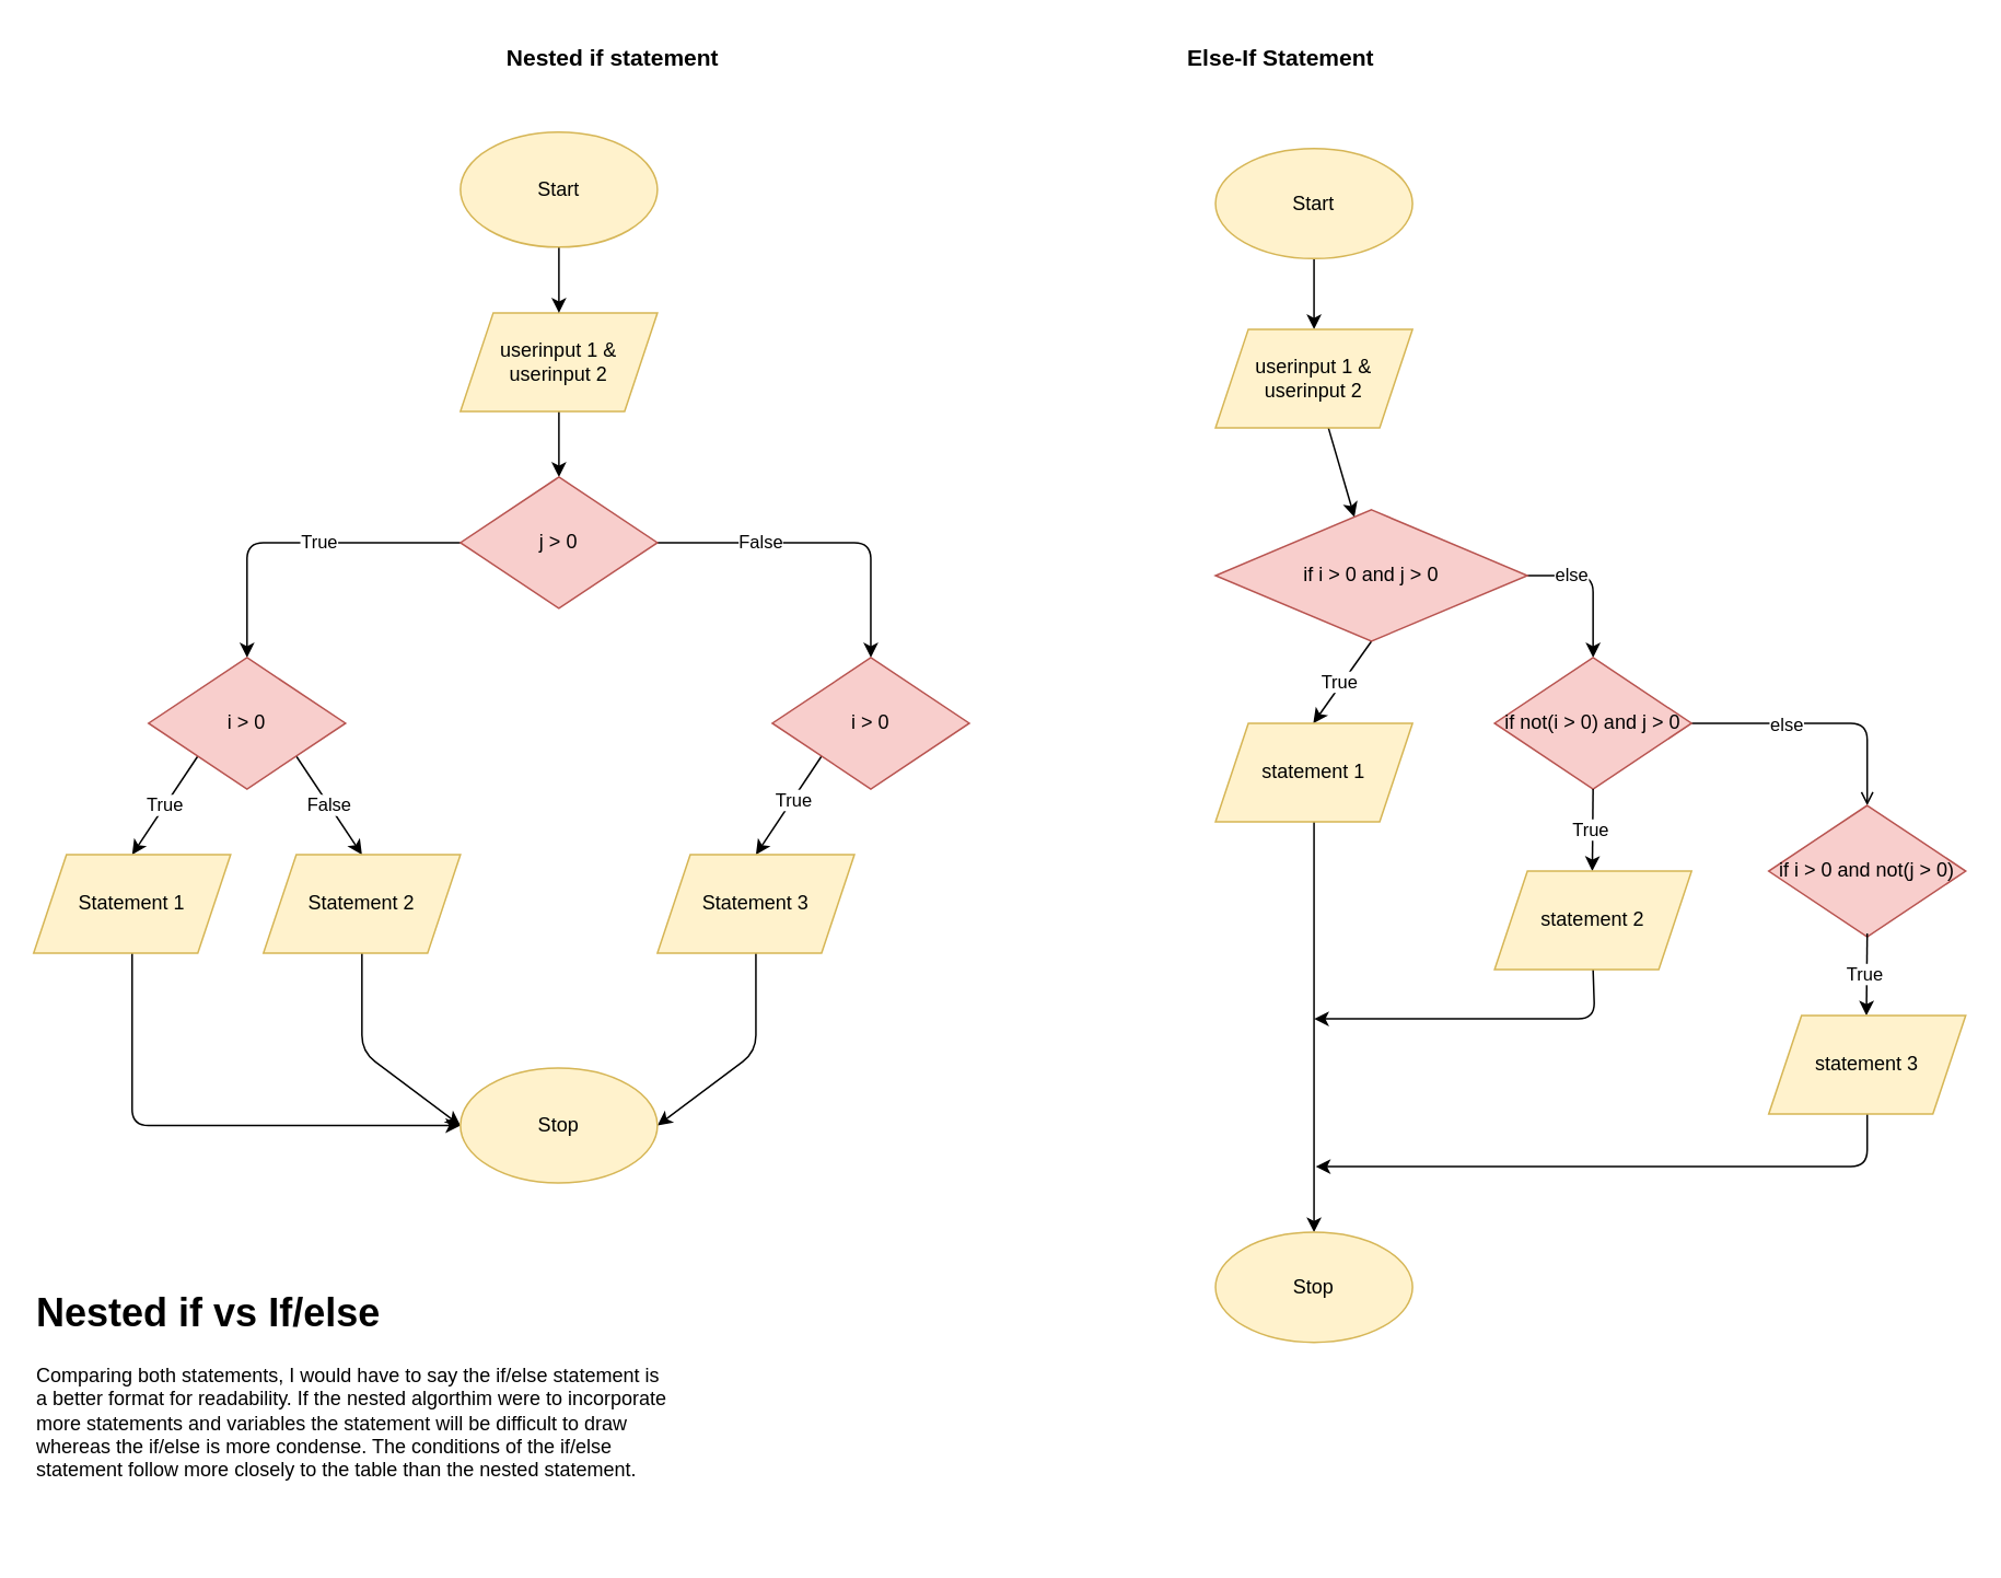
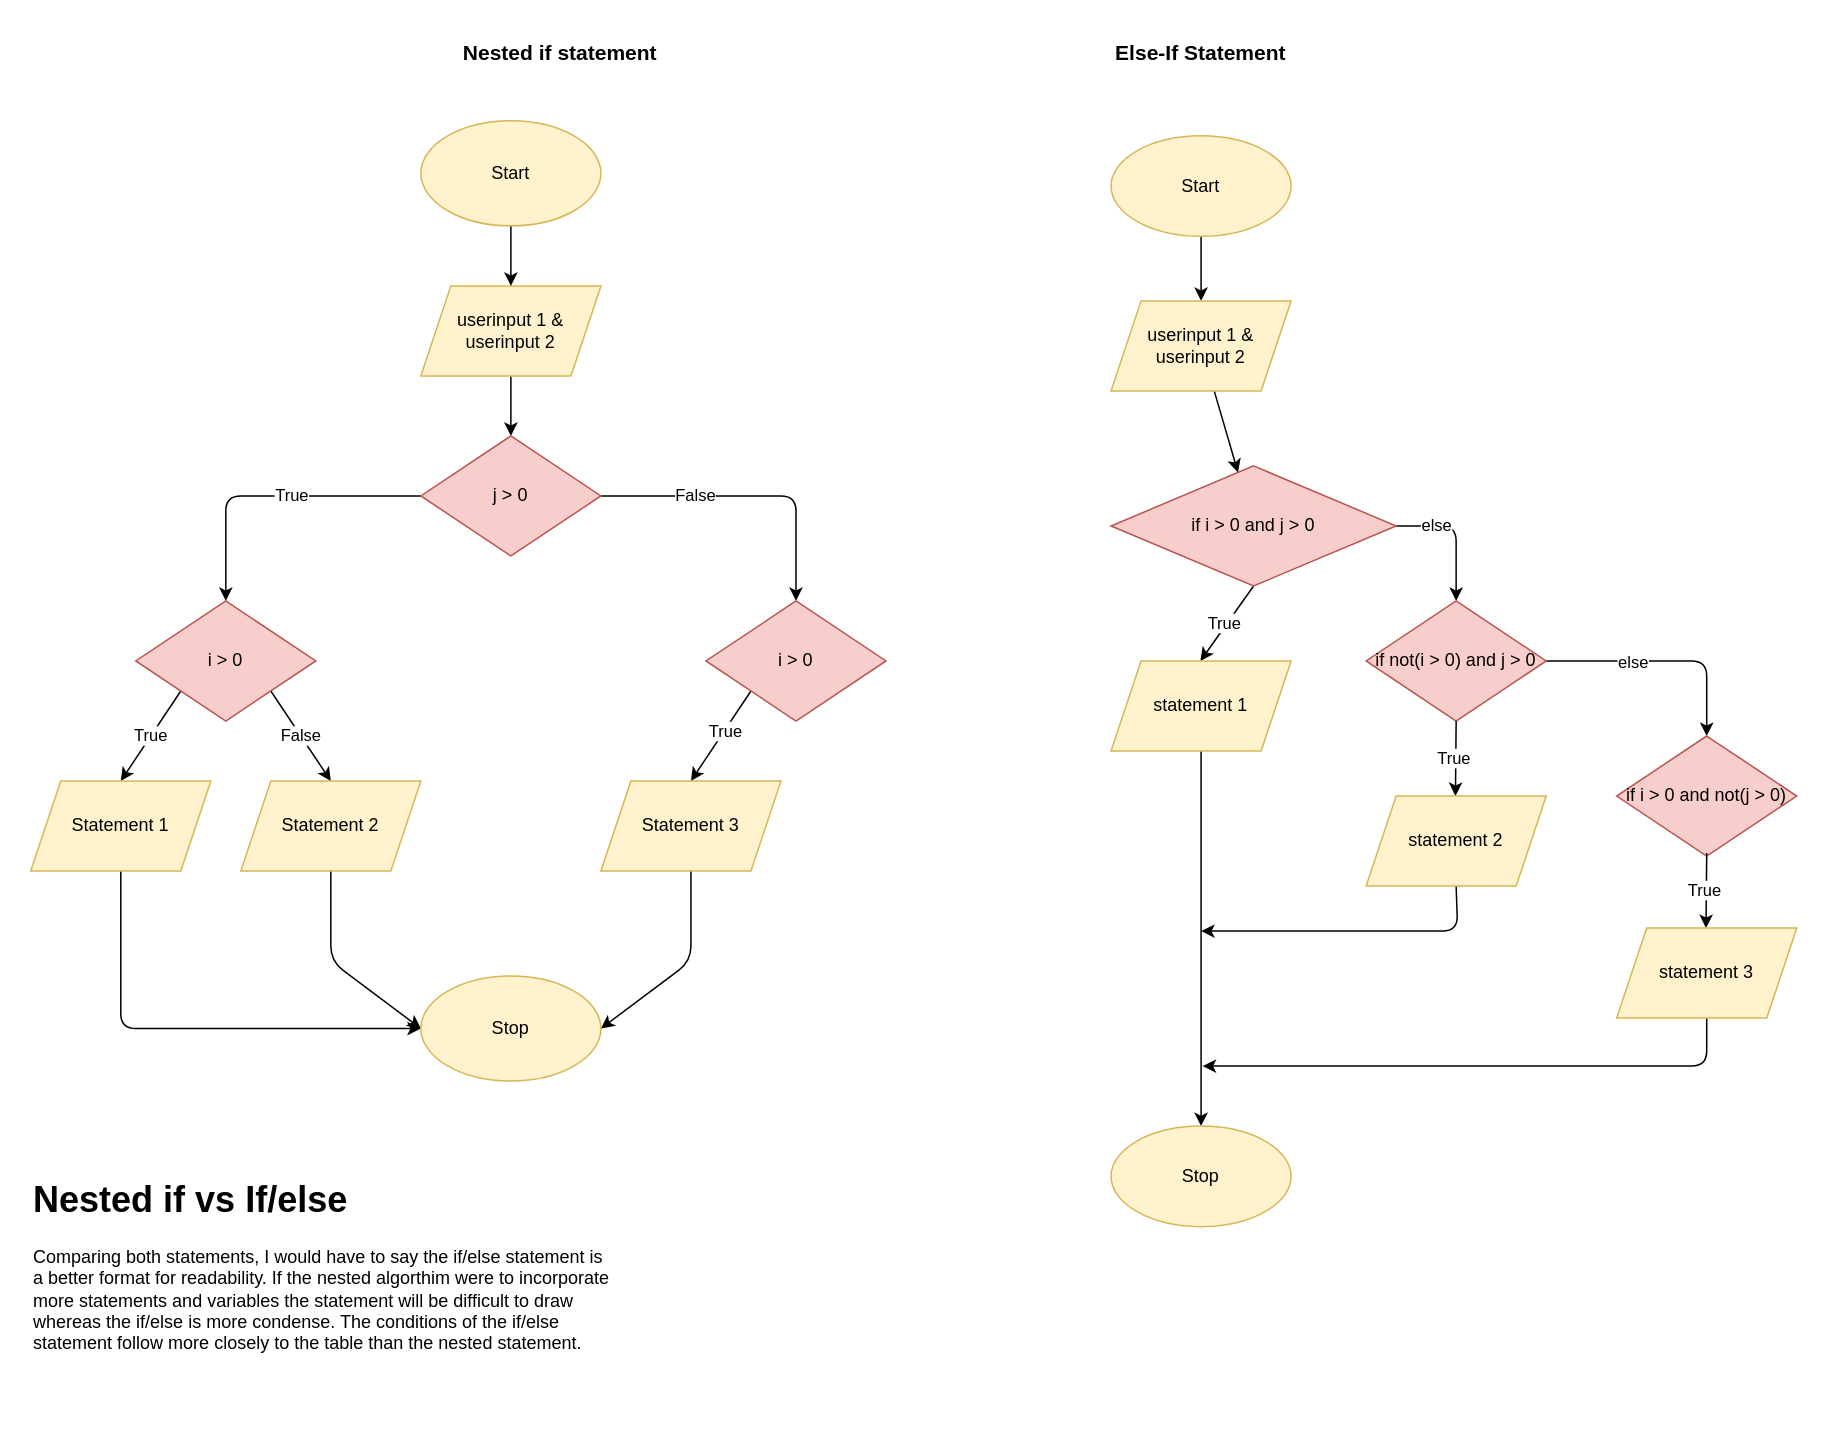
- <mxCell id="45" value="Else-If Statement" style="text;html=1;align=center;verticalAlign=middle;whiteSpace=wrap;rounded=0;fontStyle=1;fontSize=14;" vertex="1" parent="1"><mxGeometry x="720" y="20" width="120" height="30" as="geometry" /></mxCell>
+ <mxCell id="45" value="Else-If Statement" style="text;html=1;align=center;verticalAlign=middle;whiteSpace=wrap;rounded=0;fontStyle=1;fontSize=14;" vertex="1" parent="1"><mxGeometry x="740" y="20" width="120" height="30" as="geometry" /></mxCell>
- <mxCell id="34" style="edgeStyle=none;html=1;exitX=1;exitY=0.5;exitDx=0;exitDy=0;entryX=0.5;entryY=0;entryDx=0;entryDy=0;endArrow=open;" edge="1" parent="1" source="36" target="40"><mxGeometry relative="1" as="geometry"><mxPoint x="1130" y="490" as="targetPoint" /><Array as="points"><mxPoint x="1137" y="440" /></Array></mxGeometry></mxCell>
+ <mxCell id="34" style="edgeStyle=none;html=1;exitX=1;exitY=0.5;exitDx=0;exitDy=0;entryX=0.5;entryY=0;entryDx=0;entryDy=0;" edge="1" parent="1" source="36" target="40"><mxGeometry relative="1" as="geometry"><mxPoint x="1130" y="490" as="targetPoint" /><Array as="points"><mxPoint x="1137" y="440" /></Array></mxGeometry></mxCell>
